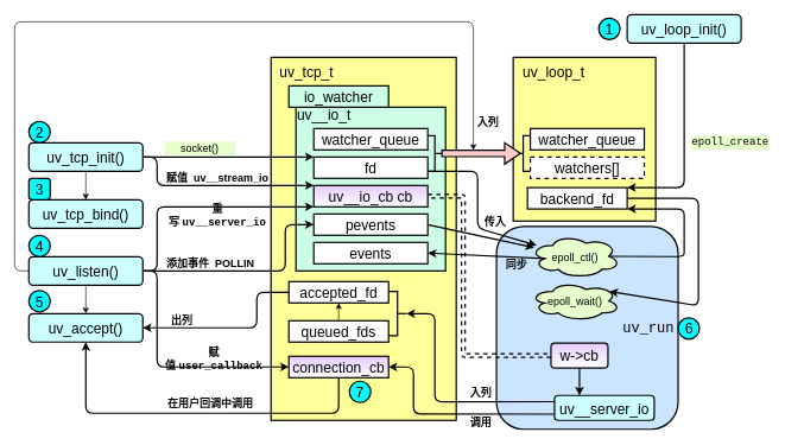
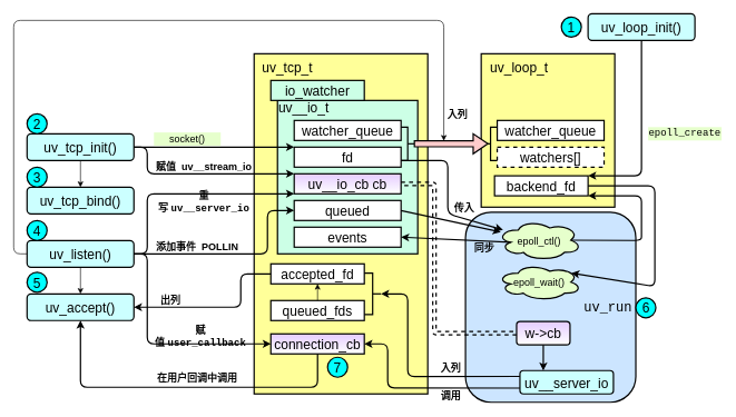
- <mxCell id="72" value="3" style="whiteSpace=wrap;html=1;aspect=fixed;labelBackgroundColor=none;strokeColor=#000000;strokeWidth=2;fillColor=#00FFFF;gradientColor=none;fontSize=20;fontColor=#000000;rounded=1;" vertex="1" parent="1"><mxGeometry x="40" y="250" width="30" height="30" as="geometry" /></mxCell>
+ <mxCell id="72" value="3" style="ellipse;whiteSpace=wrap;html=1;aspect=fixed;labelBackgroundColor=none;strokeColor=#000000;strokeWidth=2;fillColor=#00FFFF;gradientColor=none;fontSize=20;fontColor=#000000;" vertex="1" parent="1"><mxGeometry x="40" y="250" width="30" height="30" as="geometry" /></mxCell>
- <mxCell id="13" value="pevents" style="rounded=0;whiteSpace=wrap;html=1;strokeWidth=2;fontSize=20;" vertex="1" parent="1"><mxGeometry x="440" y="300" width="160" height="30" as="geometry" /></mxCell>
+ <mxCell id="13" value="queued" style="rounded=0;whiteSpace=wrap;html=1;strokeWidth=2;fontSize=20;" vertex="1" parent="1"><mxGeometry x="440" y="300" width="160" height="30" as="geometry" /></mxCell>
